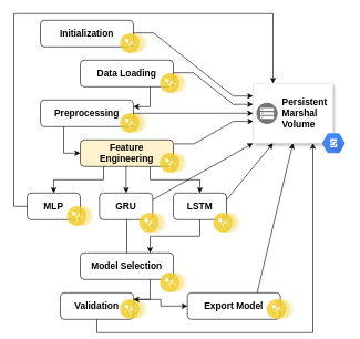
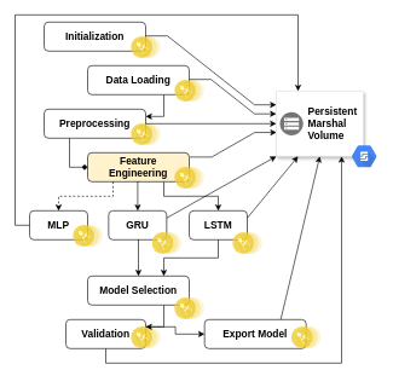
- <mxCell id="31" style="edgeStyle=elbowEdgeStyle;rounded=0;orthogonalLoop=1;jettySize=auto;html=1;exitX=0.25;exitY=1;exitDx=0;exitDy=0;entryX=0;entryY=0.5;entryDx=0;entryDy=0;" edge="1" parent="1" source="9" target="22"><mxGeometry relative="1" as="geometry"><Array as="points"><mxPoint x="95" y="220" /></Array></mxGeometry></mxCell>
+ <mxCell id="31" style="edgeStyle=elbowEdgeStyle;rounded=0;orthogonalLoop=1;jettySize=auto;html=1;exitX=0.25;exitY=1;exitDx=0;exitDy=0;entryX=0;entryY=0.5;entryDx=0;entryDy=0;endArrow=diamond;" edge="1" parent="1" source="9" target="22"><mxGeometry relative="1" as="geometry"><Array as="points"><mxPoint x="95" y="220" /></Array></mxGeometry></mxCell>
- <mxCell id="34" style="edgeStyle=elbowEdgeStyle;rounded=0;orthogonalLoop=1;jettySize=auto;html=1;exitX=0.25;exitY=1;exitDx=0;exitDy=0;" edge="1" parent="1" source="22" target="16"><mxGeometry relative="1" as="geometry" /></mxCell>
+ <mxCell id="34" style="edgeStyle=elbowEdgeStyle;rounded=0;orthogonalLoop=1;jettySize=auto;html=1;exitX=0.25;exitY=1;exitDx=0;exitDy=0;dashed=1;" edge="1" parent="1" source="22" target="16"><mxGeometry relative="1" as="geometry" /></mxCell>
- <mxCell id="35" style="edgeStyle=elbowEdgeStyle;rounded=0;orthogonalLoop=1;jettySize=auto;html=1;exitX=0.5;exitY=1;exitDx=0;exitDy=0;entryX=0.5;entryY=0;entryDx=0;entryDy=0;endArrow=none;" edge="1" parent="1" source="13" target="25"><mxGeometry relative="1" as="geometry"><Array as="points"><mxPoint x="190" y="370" /><mxPoint x="190" y="390" /></Array></mxGeometry></mxCell>
+ <mxCell id="35" style="edgeStyle=elbowEdgeStyle;rounded=0;orthogonalLoop=1;jettySize=auto;html=1;exitX=0.5;exitY=1;exitDx=0;exitDy=0;entryX=0.5;entryY=0;entryDx=0;entryDy=0;" edge="1" parent="1" source="13" target="25"><mxGeometry relative="1" as="geometry"><Array as="points"><mxPoint x="190" y="370" /><mxPoint x="190" y="390" /></Array></mxGeometry></mxCell>
